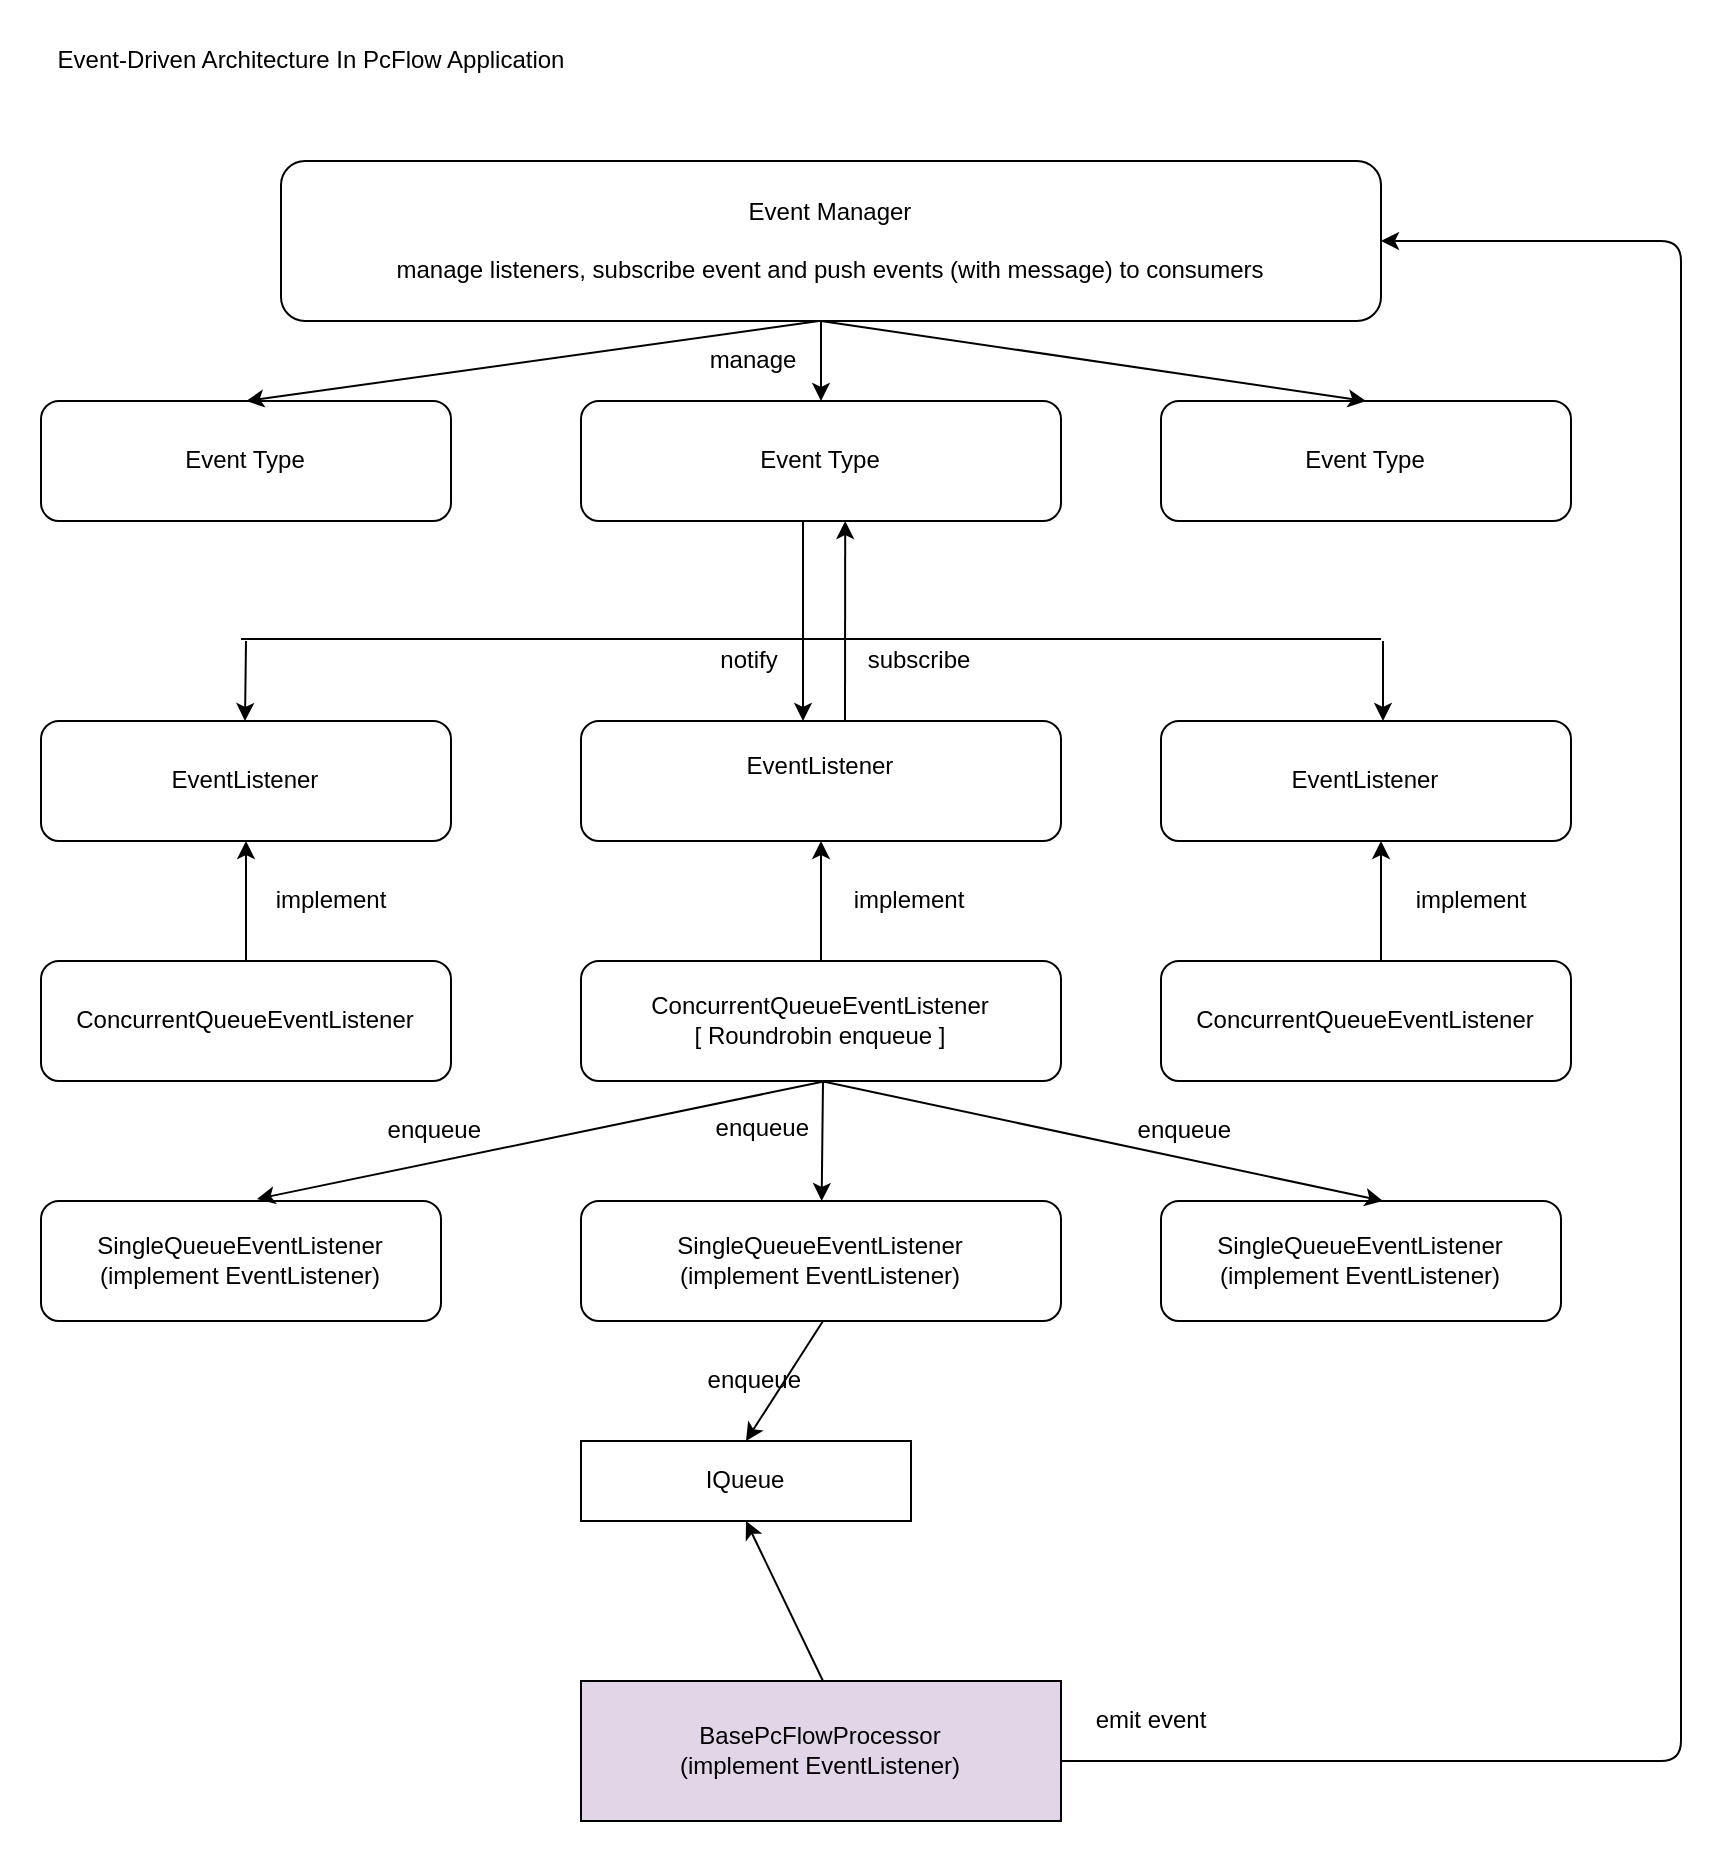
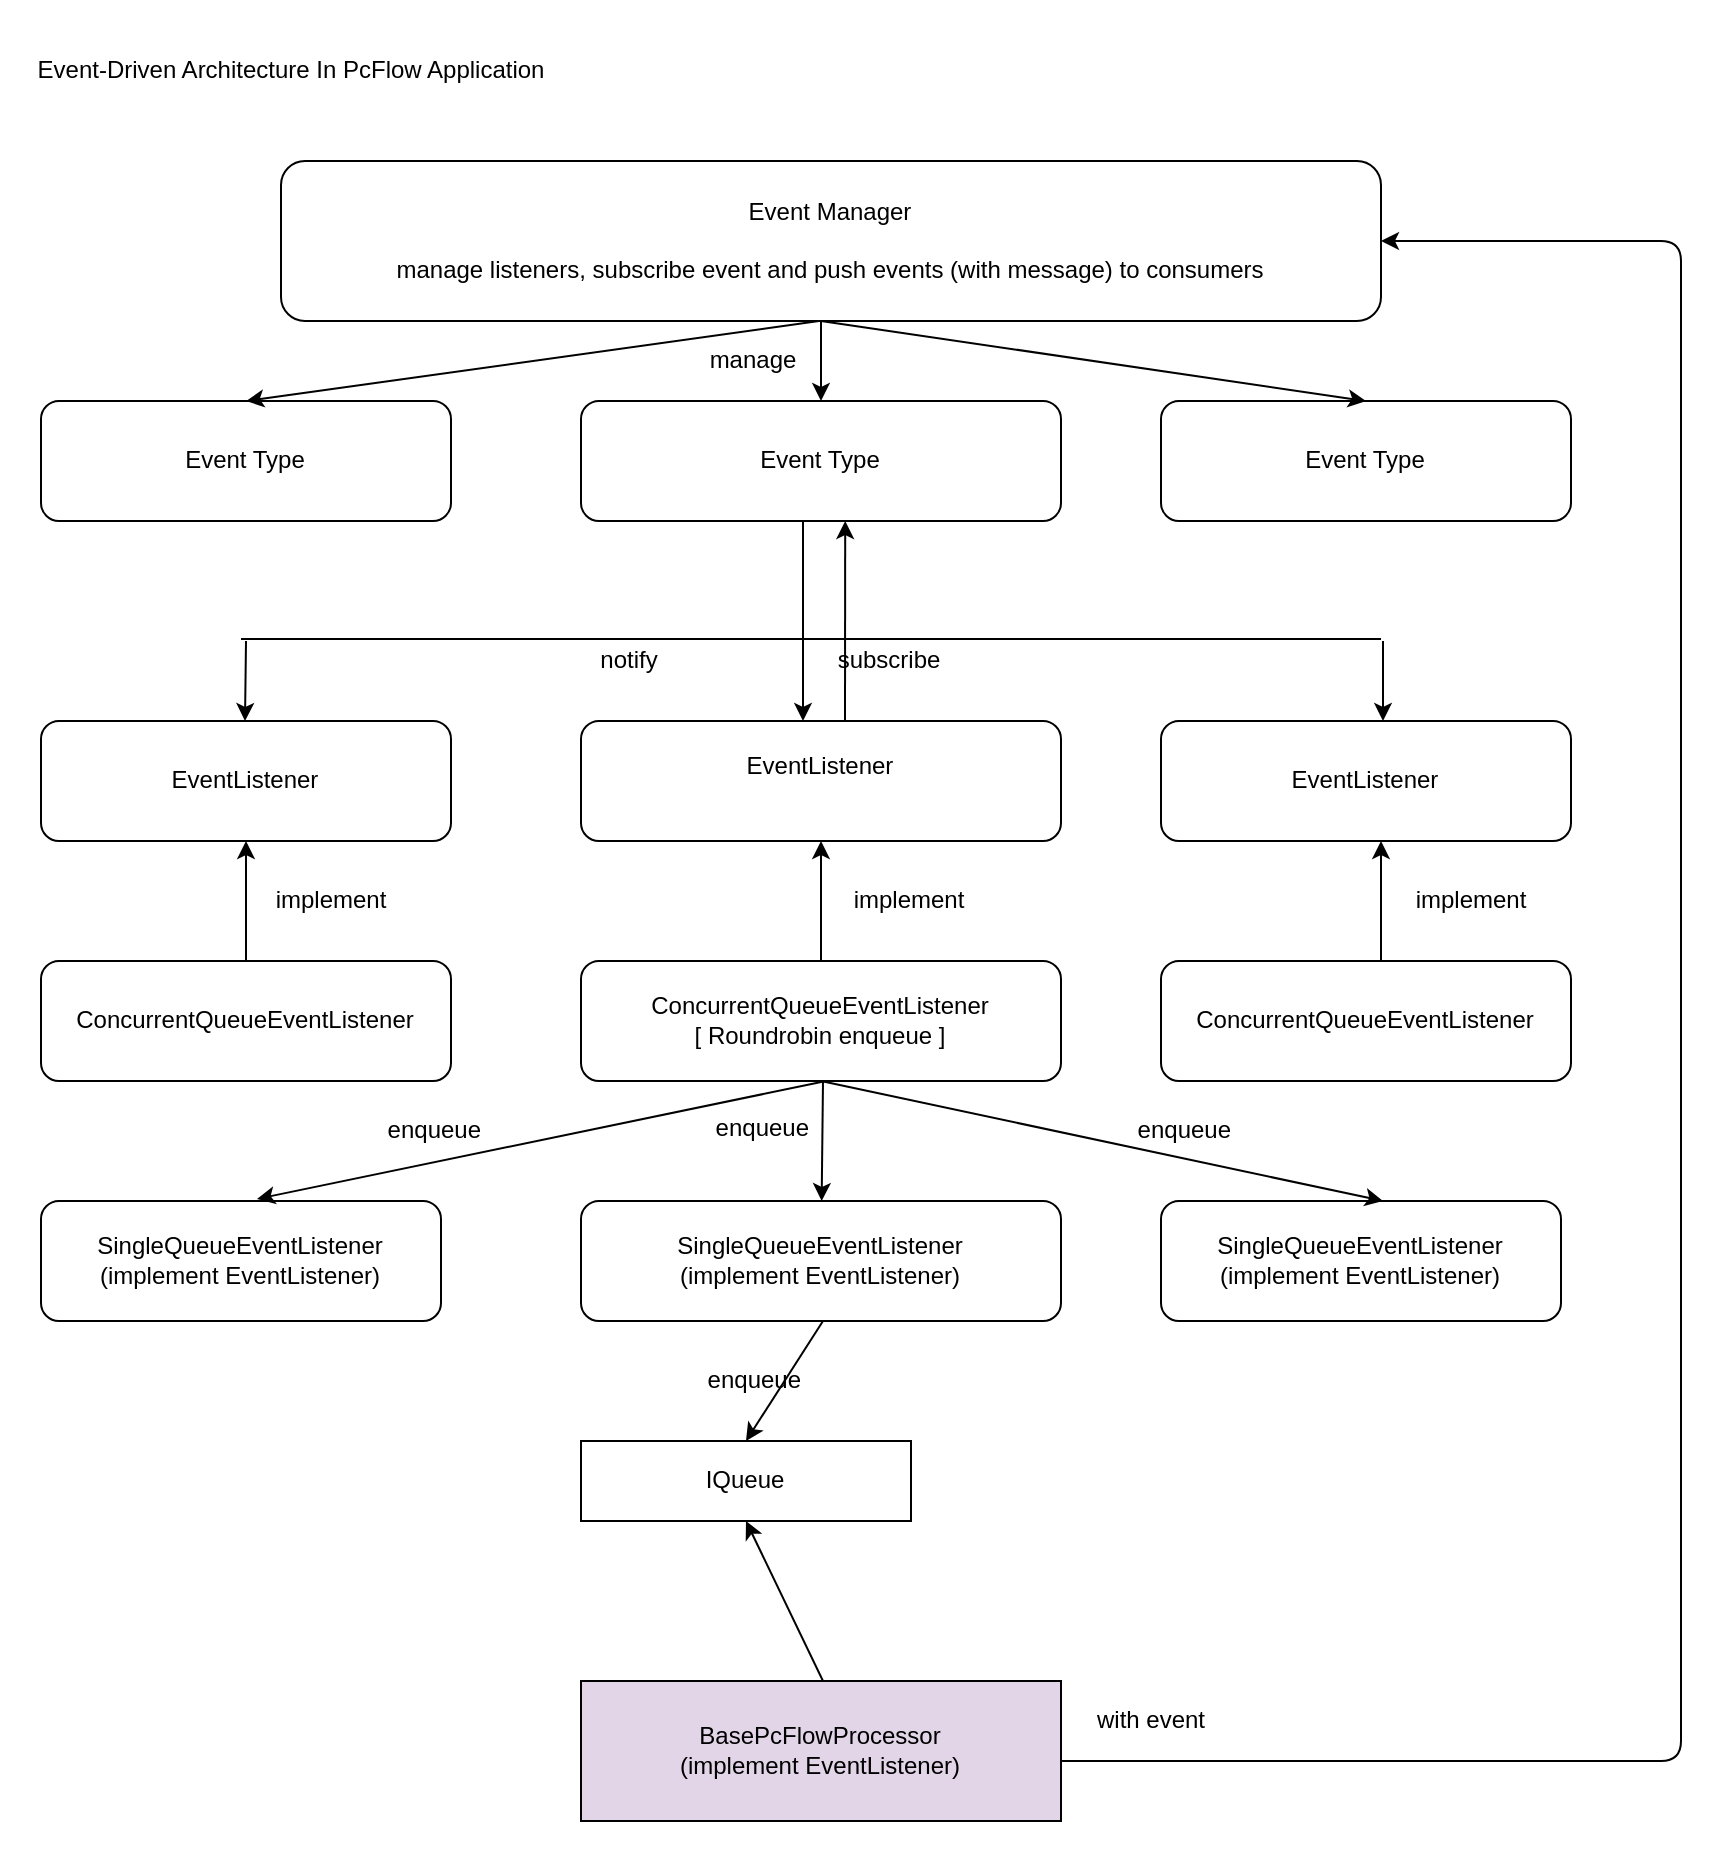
- <mxCell id="33" value="Event-Driven Architecture In PcFlow Application" style="text;html=1;align=center;verticalAlign=middle;resizable=0;points=[];autosize=1;" vertex="1" parent="1"><mxGeometry x="20" y="20" width="270" height="20" as="geometry" /></mxCell>
+ <mxCell id="33" value="Event-Driven Architecture In PcFlow Application" style="text;html=1;align=center;verticalAlign=middle;resizable=0;points=[];autosize=1;" vertex="1" parent="1"><mxGeometry x="10" y="25" width="270" height="20" as="geometry" /></mxCell>
- <mxCell id="19" value="notify" style="text;html=1;align=center;verticalAlign=middle;resizable=0;points=[];autosize=1;" vertex="1" parent="1"><mxGeometry x="354" y="320" width="40" height="20" as="geometry" /></mxCell>
+ <mxCell id="19" value="notify" style="text;html=1;align=center;verticalAlign=middle;resizable=0;points=[];autosize=1;" vertex="1" parent="1"><mxGeometry x="294" y="320" width="40" height="20" as="geometry" /></mxCell>
- <mxCell id="41" value="subscribe" style="text;html=1;align=center;verticalAlign=middle;resizable=0;points=[];autosize=1;" vertex="1" parent="1"><mxGeometry x="424" y="320" width="70" height="20" as="geometry" /></mxCell>
+ <mxCell id="41" value="subscribe" style="text;html=1;align=center;verticalAlign=middle;resizable=0;points=[];autosize=1;" vertex="1" parent="1"><mxGeometry x="409" y="320" width="70" height="20" as="geometry" /></mxCell>
- <mxCell id="32" value="emit event" style="text;html=1;align=center;verticalAlign=middle;resizable=0;points=[];autosize=1;" vertex="1" parent="1"><mxGeometry x="540" y="850" width="70" height="20" as="geometry" /></mxCell>
+ <mxCell id="32" value="with event" style="text;html=1;align=center;verticalAlign=middle;resizable=0;points=[];autosize=1;" vertex="1" parent="1"><mxGeometry x="540" y="850" width="70" height="20" as="geometry" /></mxCell>
